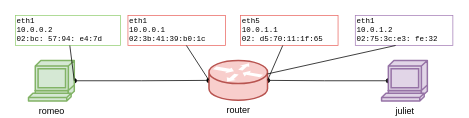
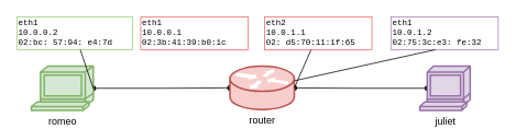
- <mxCell id="8" value="eth5&lt;br style=&quot;font-size: 10px;&quot;&gt;10.0.1.1&lt;br style=&quot;font-size: 10px;&quot;&gt;02: d5:70:11:1f:65" style="text;html=1;resizable=0;points=[];autosize=1;align=left;verticalAlign=top;spacingTop=-4;fontFamily=Courier New;fontSize=10;strokeColor=#EA6B66;" parent="1" vertex="1"><mxGeometry x="320" y="20" width="130" height="40" as="geometry" /></mxCell>
+ <mxCell id="8" value="eth2&lt;br style=&quot;font-size: 10px;&quot;&gt;10.0.1.1&lt;br style=&quot;font-size: 10px;&quot;&gt;02: d5:70:11:1f:65" style="text;html=1;resizable=0;points=[];autosize=1;align=left;verticalAlign=top;spacingTop=-4;fontFamily=Courier New;fontSize=10;strokeColor=#EA6B66;" parent="1" vertex="1"><mxGeometry x="320" y="20" width="130" height="40" as="geometry" /></mxCell>
- <mxCell id="12" value="" style="endArrow=none;html=1;strokeColor=#000000;fontFamily=Courier New;fontSize=10;entryX=0;entryY=0.5;entryPerimeter=0;" parent="1" source="7" target="6" edge="1"><mxGeometry width="50" height="50" relative="1" as="geometry"><mxPoint x="40" y="224" as="sourcePoint" /><mxPoint x="270" y="104" as="targetPoint" /></mxGeometry></mxCell>
- <mxCell id="3" value="romeo" style="shape=mxgraph.cisco.computers_and_peripherals.terminal;html=1;dashed=0;fillColor=#d5e8d4;strokeColor=#82b366;strokeWidth=2;verticalLabelPosition=bottom;verticalAlign=top;align=center;outlineConnect=0;" parent="1" vertex="1"><mxGeometry x="37.5" y="80" width="61" height="54" as="geometry" /></mxCell>
+ <mxCell id="3" value="romeo" style="shape=mxgraph.cisco.computers_and_peripherals.terminal;html=1;dashed=0;fillColor=#d5e8d4;strokeColor=#82b366;strokeWidth=2;verticalLabelPosition=bottom;verticalAlign=top;align=center;outlineConnect=0;" parent="1" vertex="1"><mxGeometry x="37.5" y="80" width="75" height="54" as="geometry" /></mxCell>
